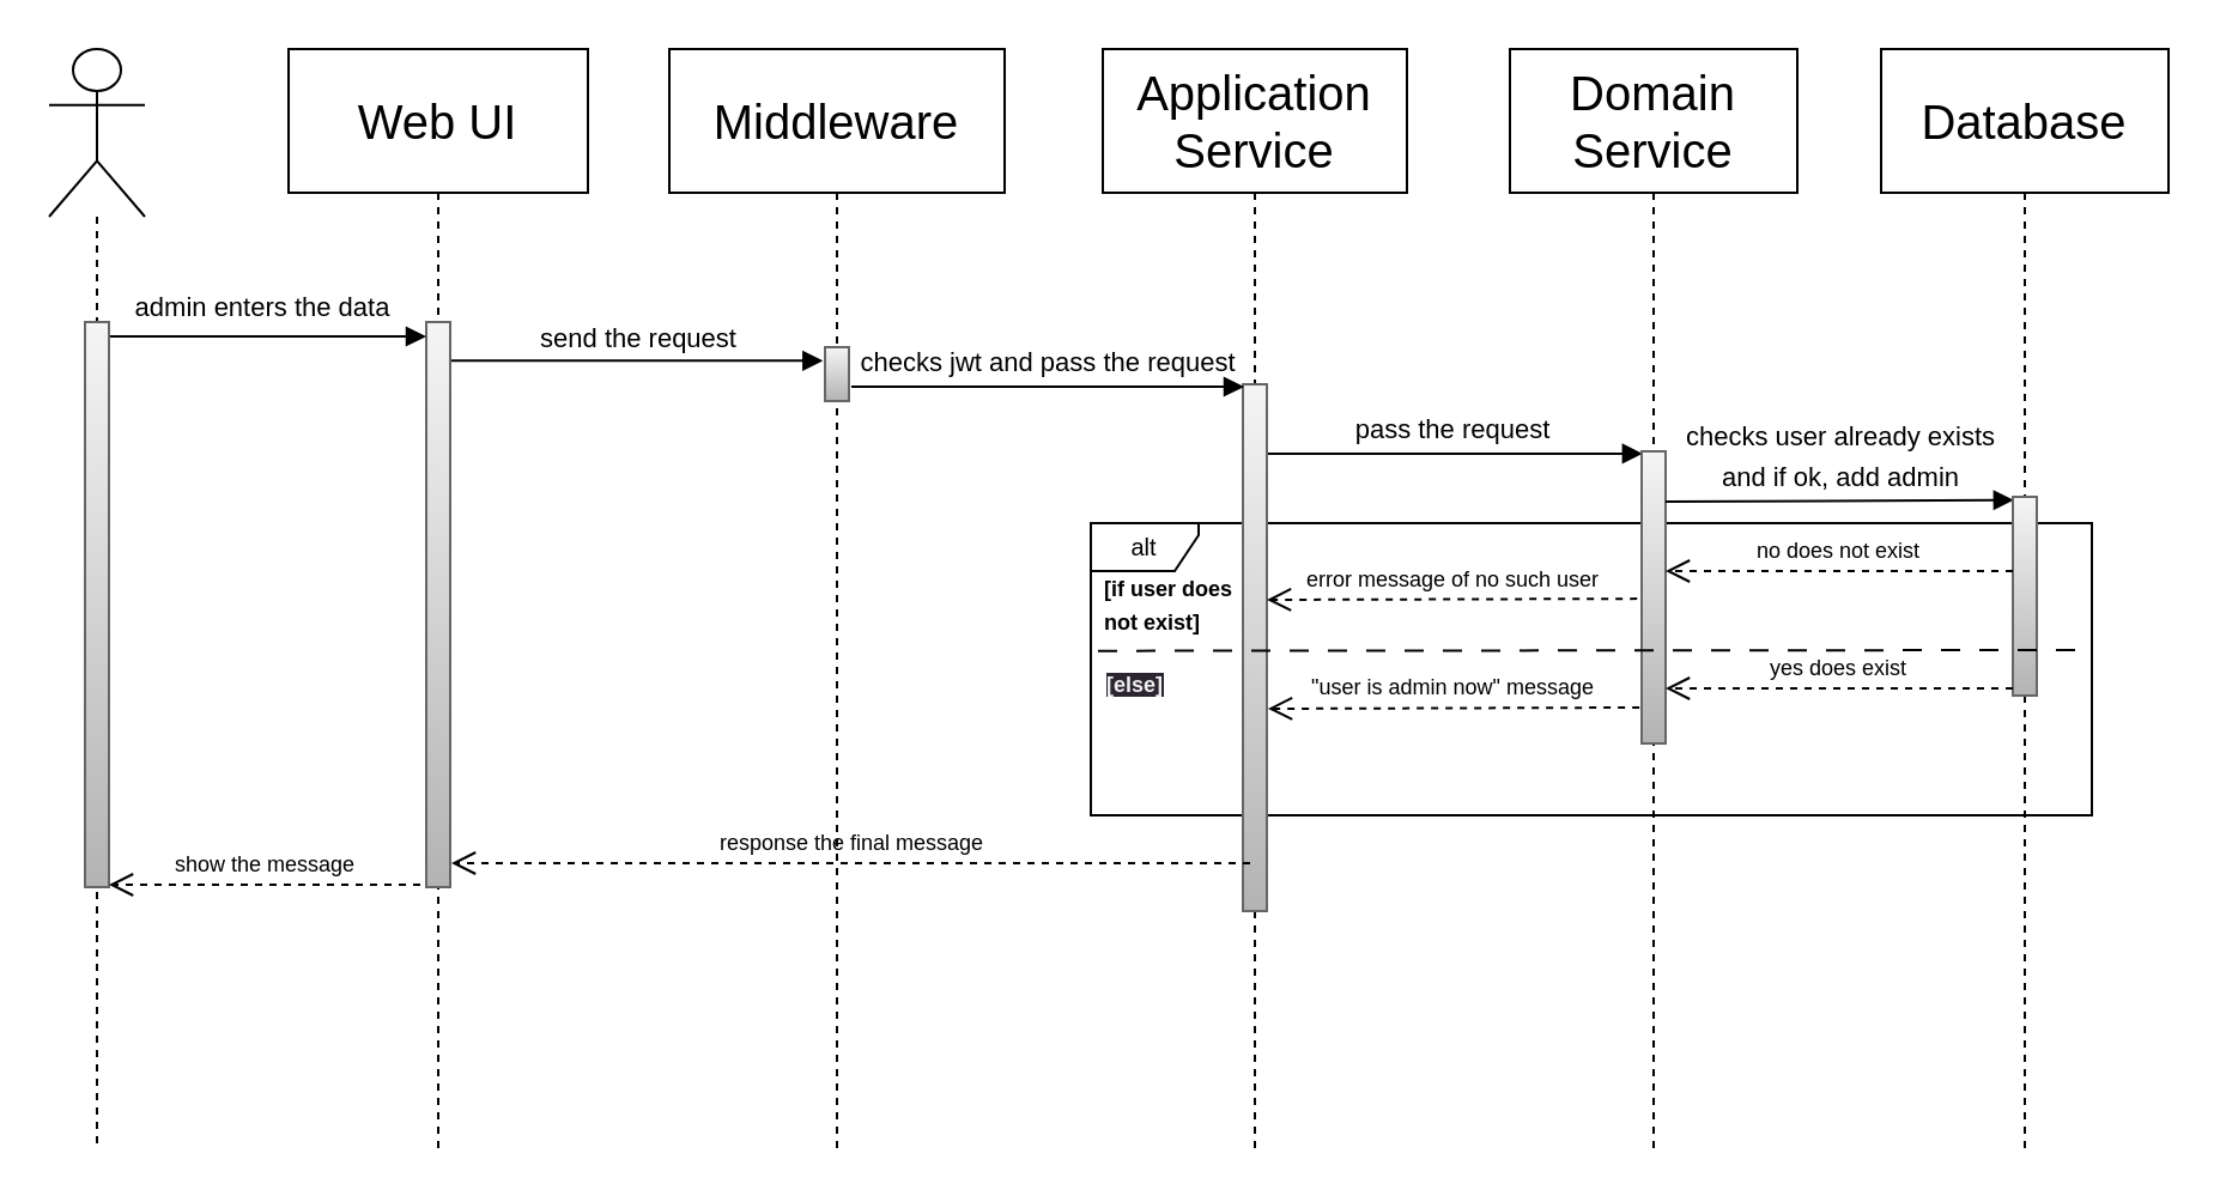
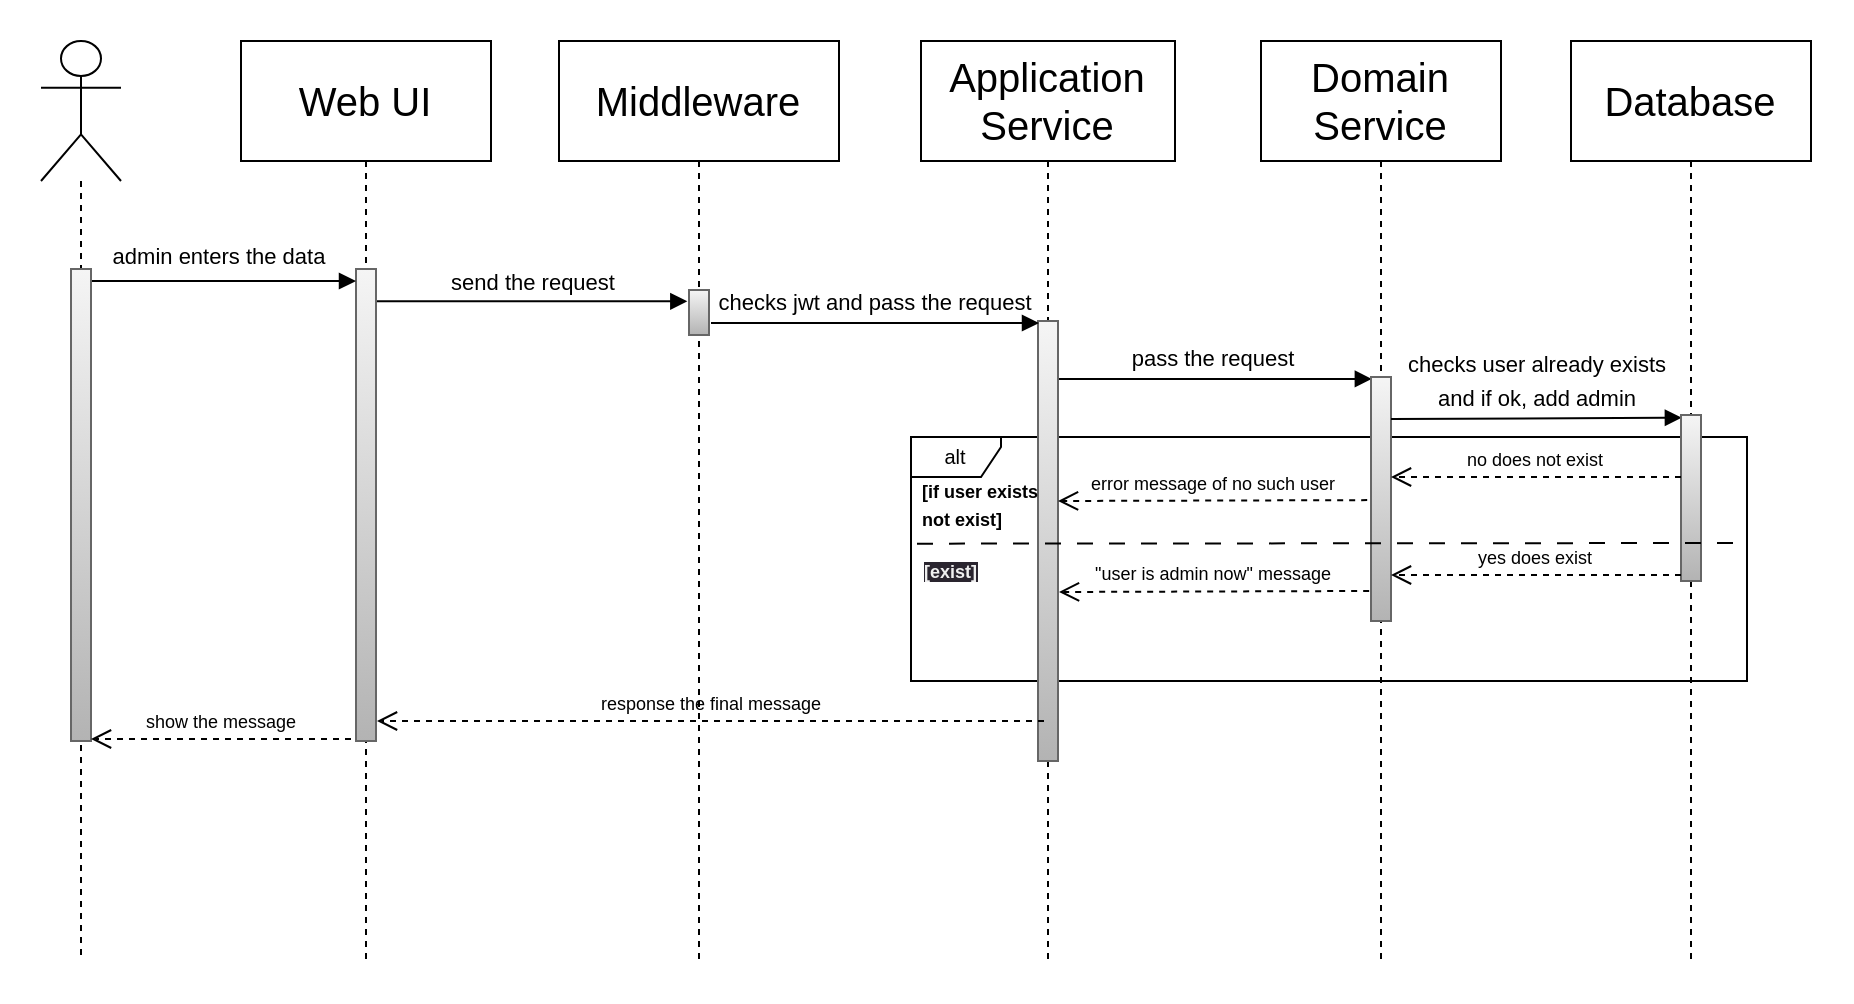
- <mxCell id="26" value="&lt;span style=&quot;font-size: 9px; font-weight: 700; text-align: center;&quot;&gt;[if user does&lt;br&gt;&lt;/span&gt;&lt;span style=&quot;font-size: 9px; font-weight: 700; text-align: center;&quot;&gt;not exist]&lt;/span&gt;" style="text;whiteSpace=wrap;html=1;" vertex="1" parent="1"><mxGeometry x="459" y="231" width="180" height="40" as="geometry" /></mxCell>
+ <mxCell id="26" value="&lt;span style=&quot;font-size: 9px; font-weight: 700; text-align: center;&quot;&gt;[if user exists&lt;br&gt;&lt;/span&gt;&lt;span style=&quot;font-size: 9px; font-weight: 700; text-align: center;&quot;&gt;not exist]&lt;/span&gt;" style="text;whiteSpace=wrap;html=1;" vertex="1" parent="1"><mxGeometry x="459" y="231" width="180" height="40" as="geometry" /></mxCell>
- <mxCell id="27" value="&lt;span style=&quot;border-color: rgb(0, 0, 0); color: rgb(240, 240, 240); font-family: Helvetica; font-style: normal; font-variant-ligatures: normal; font-variant-caps: normal; letter-spacing: normal; orphans: 2; text-indent: 0px; text-transform: none; widows: 2; word-spacing: 0px; -webkit-text-stroke-width: 0px; text-decoration-thickness: initial; text-decoration-style: initial; text-decoration-color: initial; font-size: 9px; font-weight: 700; text-align: center; background-color: rgb(42, 37, 47); float: none; display: inline !important;&quot;&gt;[else&lt;/span&gt;&lt;span style=&quot;border-color: rgb(0, 0, 0); color: rgb(240, 240, 240); font-family: Helvetica; font-style: normal; font-variant-ligatures: normal; font-variant-caps: normal; letter-spacing: normal; orphans: 2; text-indent: 0px; text-transform: none; widows: 2; word-spacing: 0px; -webkit-text-stroke-width: 0px; text-decoration-thickness: initial; text-decoration-style: initial; text-decoration-color: initial; font-size: 9px; font-weight: 700; text-align: center; background-color: rgb(42, 37, 47); float: none; display: inline !important;&quot;&gt;]&lt;/span&gt;" style="text;whiteSpace=wrap;html=1;" vertex="1" parent="1"><mxGeometry x="460" y="271" width="90" height="50" as="geometry" /></mxCell>
+ <mxCell id="27" value="&lt;span style=&quot;border-color: rgb(0, 0, 0); color: rgb(240, 240, 240); font-family: Helvetica; font-style: normal; font-variant-ligatures: normal; font-variant-caps: normal; letter-spacing: normal; orphans: 2; text-indent: 0px; text-transform: none; widows: 2; word-spacing: 0px; -webkit-text-stroke-width: 0px; text-decoration-thickness: initial; text-decoration-style: initial; text-decoration-color: initial; font-size: 9px; font-weight: 700; text-align: center; background-color: rgb(42, 37, 47); float: none; display: inline !important;&quot;&gt;[exist&lt;/span&gt;&lt;span style=&quot;border-color: rgb(0, 0, 0); color: rgb(240, 240, 240); font-family: Helvetica; font-style: normal; font-variant-ligatures: normal; font-variant-caps: normal; letter-spacing: normal; orphans: 2; text-indent: 0px; text-transform: none; widows: 2; word-spacing: 0px; -webkit-text-stroke-width: 0px; text-decoration-thickness: initial; text-decoration-style: initial; text-decoration-color: initial; font-size: 9px; font-weight: 700; text-align: center; background-color: rgb(42, 37, 47); float: none; display: inline !important;&quot;&gt;]&lt;/span&gt;" style="text;whiteSpace=wrap;html=1;" vertex="1" parent="1"><mxGeometry x="460" y="271" width="90" height="50" as="geometry" /></mxCell>
